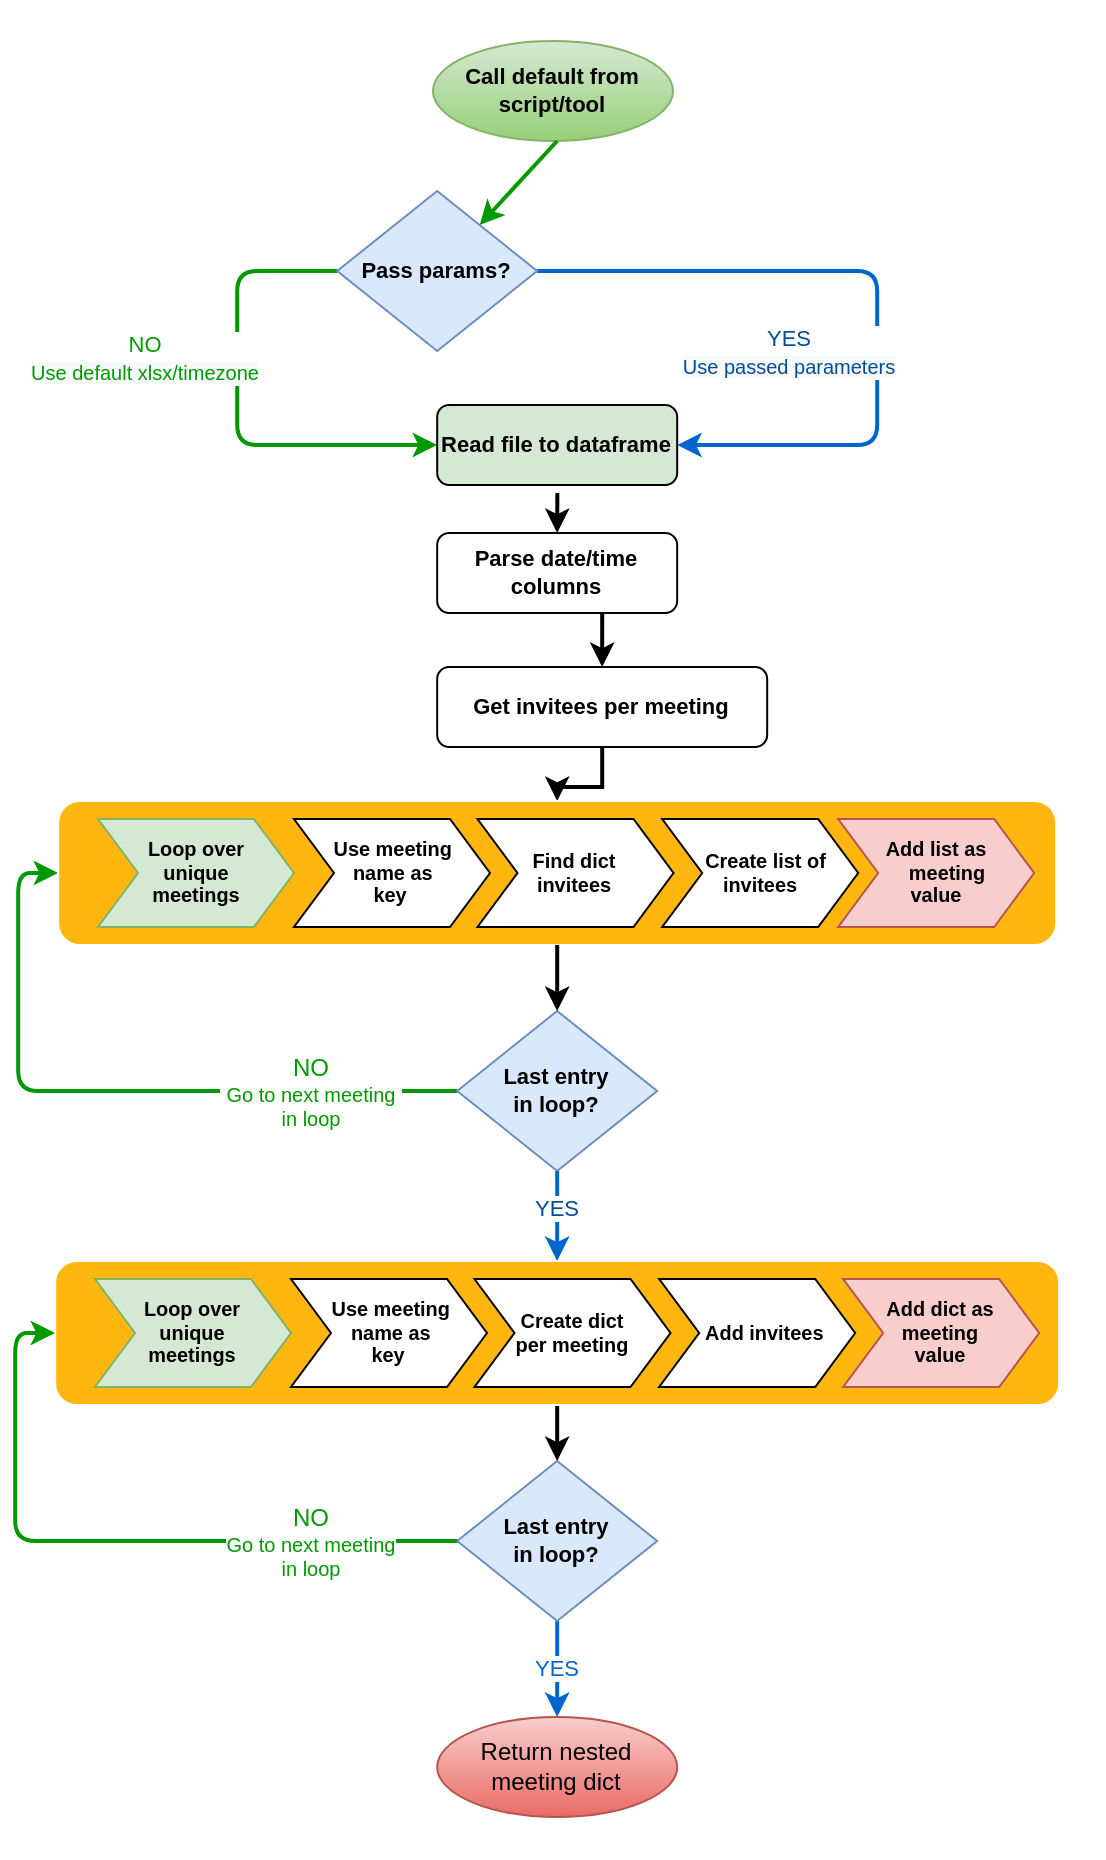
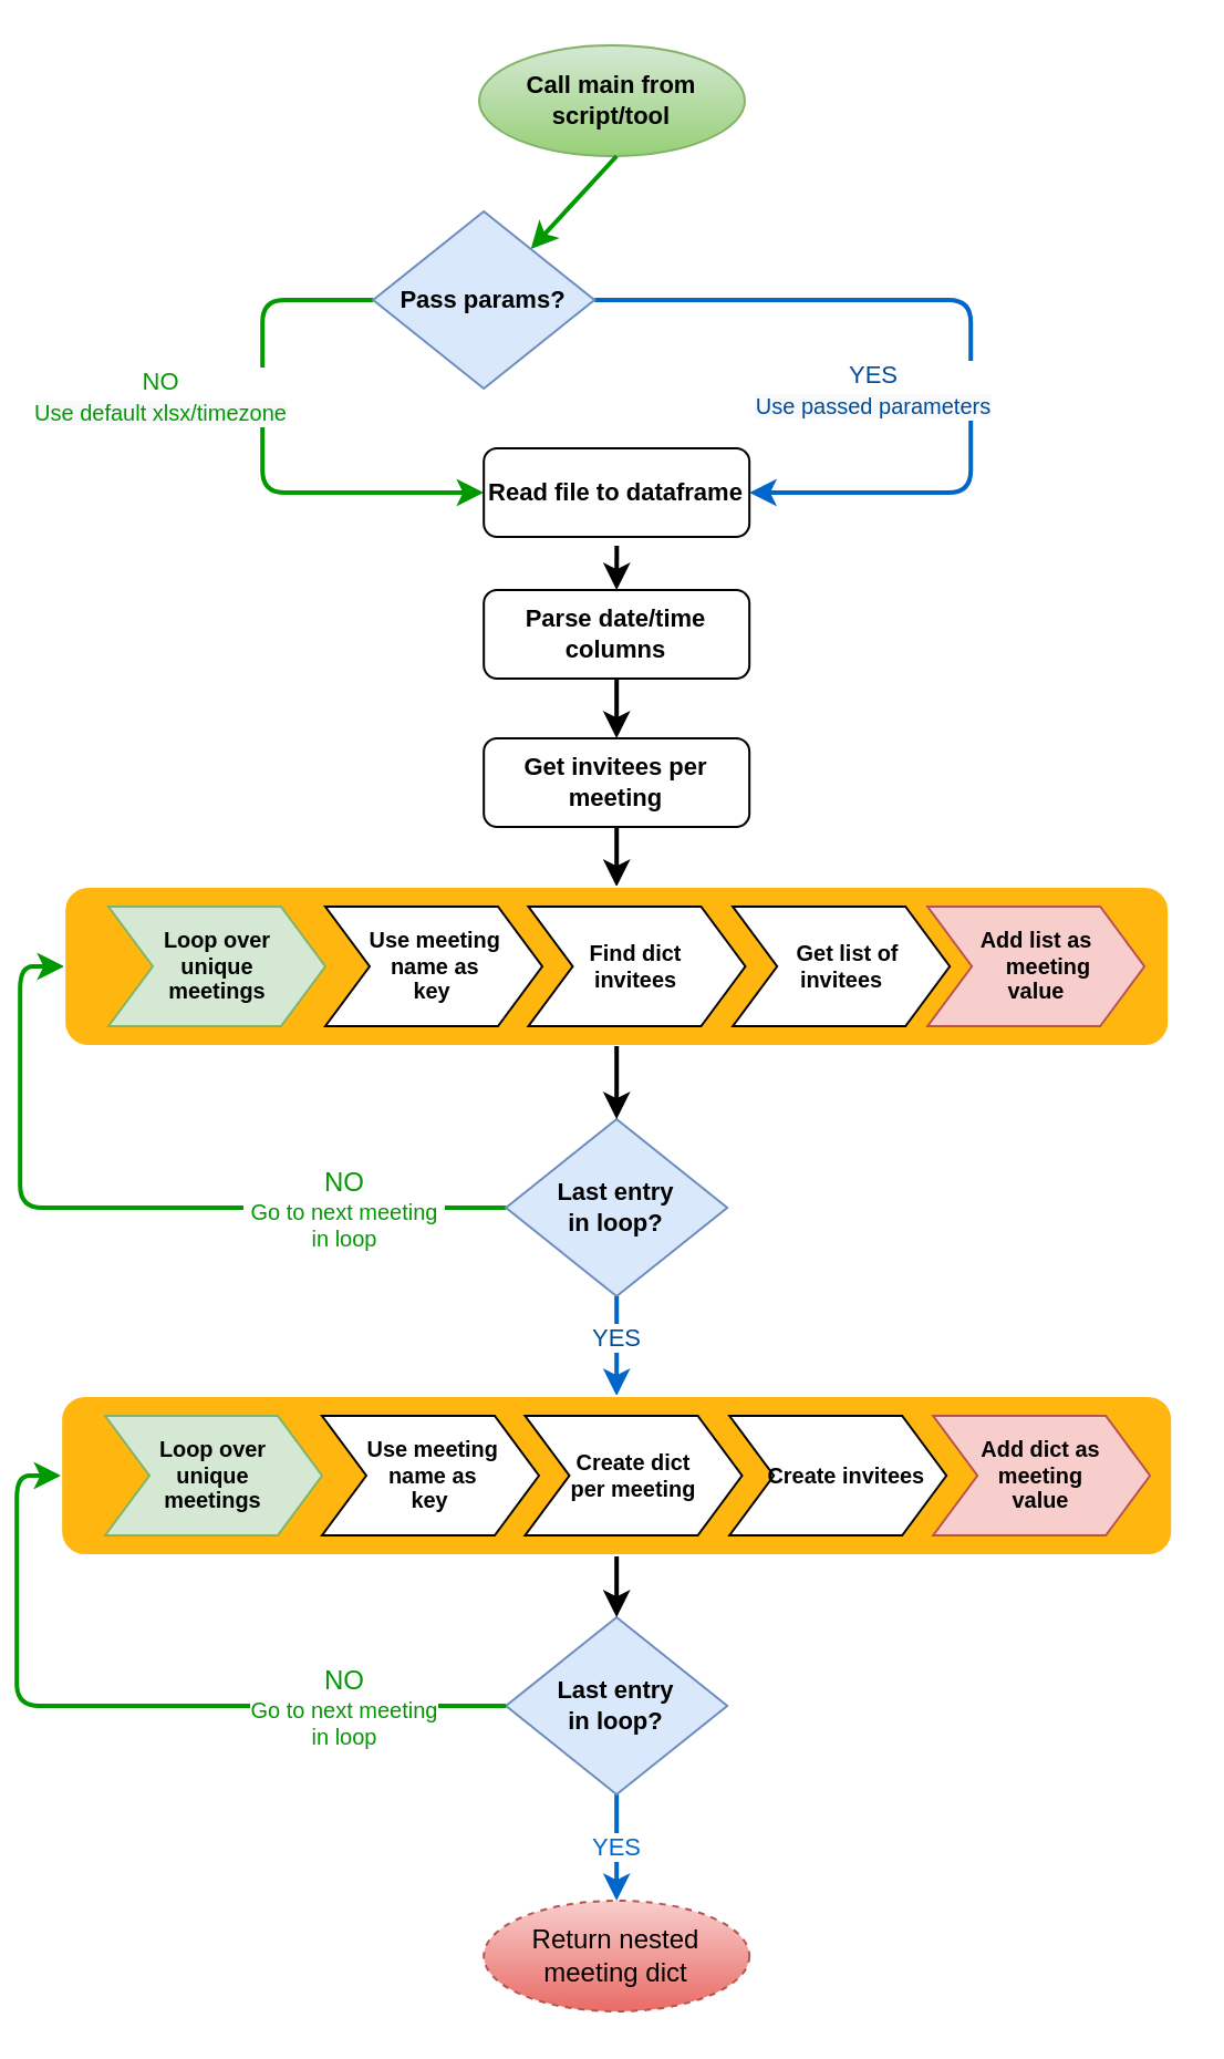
- <mxCell id="2" value="Call default from script/tool" style="ellipse;whiteSpace=wrap;html=1;gradientColor=#97d077;fillColor=#d5e8d4;strokeColor=#82b366;fontStyle=1;fontSize=11;" parent="1" vertex="1"><mxGeometry x="209" y="20" width="120" height="50" as="geometry" /></mxCell>
+ <mxCell id="2" value="Call main from script/tool" style="ellipse;whiteSpace=wrap;html=1;gradientColor=#97d077;fillColor=#d5e8d4;strokeColor=#82b366;fontStyle=1;fontSize=11;" parent="1" vertex="1"><mxGeometry x="209" y="20" width="120" height="50" as="geometry" /></mxCell>
- <mxCell id="10" value="Read file to dataframe" style="rounded=1;whiteSpace=wrap;html=1;fontSize=11;glass=0;strokeWidth=1;shadow=0;fontStyle=1;fillColor=#d5e8d4;" parent="1" vertex="1"><mxGeometry x="211.09" y="202" width="120" height="40" as="geometry" /></mxCell>
+ <mxCell id="10" value="Read file to dataframe" style="rounded=1;whiteSpace=wrap;html=1;fontSize=11;glass=0;strokeWidth=1;shadow=0;fontStyle=1" parent="1" vertex="1"><mxGeometry x="211.09" y="202" width="120" height="40" as="geometry" /></mxCell>
- <mxCell id="14" value="Get invitees per meeting" style="rounded=1;whiteSpace=wrap;html=1;fontSize=11;glass=0;strokeWidth=1;shadow=0;fontStyle=1" parent="1" vertex="1"><mxGeometry x="211.09" y="333" width="165" height="40" as="geometry" /></mxCell>
+ <mxCell id="14" value="Get invitees per meeting" style="rounded=1;whiteSpace=wrap;html=1;fontSize=11;glass=0;strokeWidth=1;shadow=0;fontStyle=1" parent="1" vertex="1"><mxGeometry x="211.09" y="333" width="120" height="40" as="geometry" /></mxCell>
- <mxCell id="24" value="&lt;h5&gt;&amp;nbsp; Create list of&lt;br&gt;invitees&lt;/h5&gt;" style="shape=step;perimeter=stepPerimeter;whiteSpace=wrap;html=1;fixedSize=1;shadow=0;strokeColor=#000000;fillColor=#FFFFFF;" parent="20" vertex="1"><mxGeometry x="302.009" y="9" width="97.993" height="54.0" as="geometry" /></mxCell>
+ <mxCell id="24" value="&lt;h5&gt;&amp;nbsp; Get list of&lt;br&gt;invitees&lt;/h5&gt;" style="shape=step;perimeter=stepPerimeter;whiteSpace=wrap;html=1;fixedSize=1;shadow=0;strokeColor=#000000;fillColor=#FFFFFF;" parent="20" vertex="1"><mxGeometry x="302.009" y="9" width="97.993" height="54.0" as="geometry" /></mxCell>
- <mxCell id="37" value="&lt;h5&gt;&amp;nbsp; &amp;nbsp;Add invitees&lt;br&gt;&lt;/h5&gt;" style="shape=step;perimeter=stepPerimeter;whiteSpace=wrap;html=1;fixedSize=1;shadow=0;" parent="32" vertex="1"><mxGeometry x="302.009" y="9" width="97.993" height="54.0" as="geometry" /></mxCell>
+ <mxCell id="37" value="&lt;h5&gt;&amp;nbsp; &amp;nbsp;Create invitees&lt;br&gt;&lt;/h5&gt;" style="shape=step;perimeter=stepPerimeter;whiteSpace=wrap;html=1;fixedSize=1;shadow=0;" parent="32" vertex="1"><mxGeometry x="302.009" y="9" width="97.993" height="54.0" as="geometry" /></mxCell>
- <mxCell id="40" value="Return nested&lt;br&gt;meeting dict" style="ellipse;whiteSpace=wrap;html=1;gradientColor=#ea6b66;fillColor=#f8cecc;strokeColor=#b85450;" parent="1" vertex="1"><mxGeometry x="211.09" y="858" width="120" height="50" as="geometry" /></mxCell>
+ <mxCell id="40" value="Return nested&lt;br&gt;meeting dict" style="ellipse;whiteSpace=wrap;html=1;gradientColor=#ea6b66;fillColor=#f8cecc;strokeColor=#b85450;dashed=1;" parent="1" vertex="1"><mxGeometry x="211.09" y="858" width="120" height="50" as="geometry" /></mxCell>
